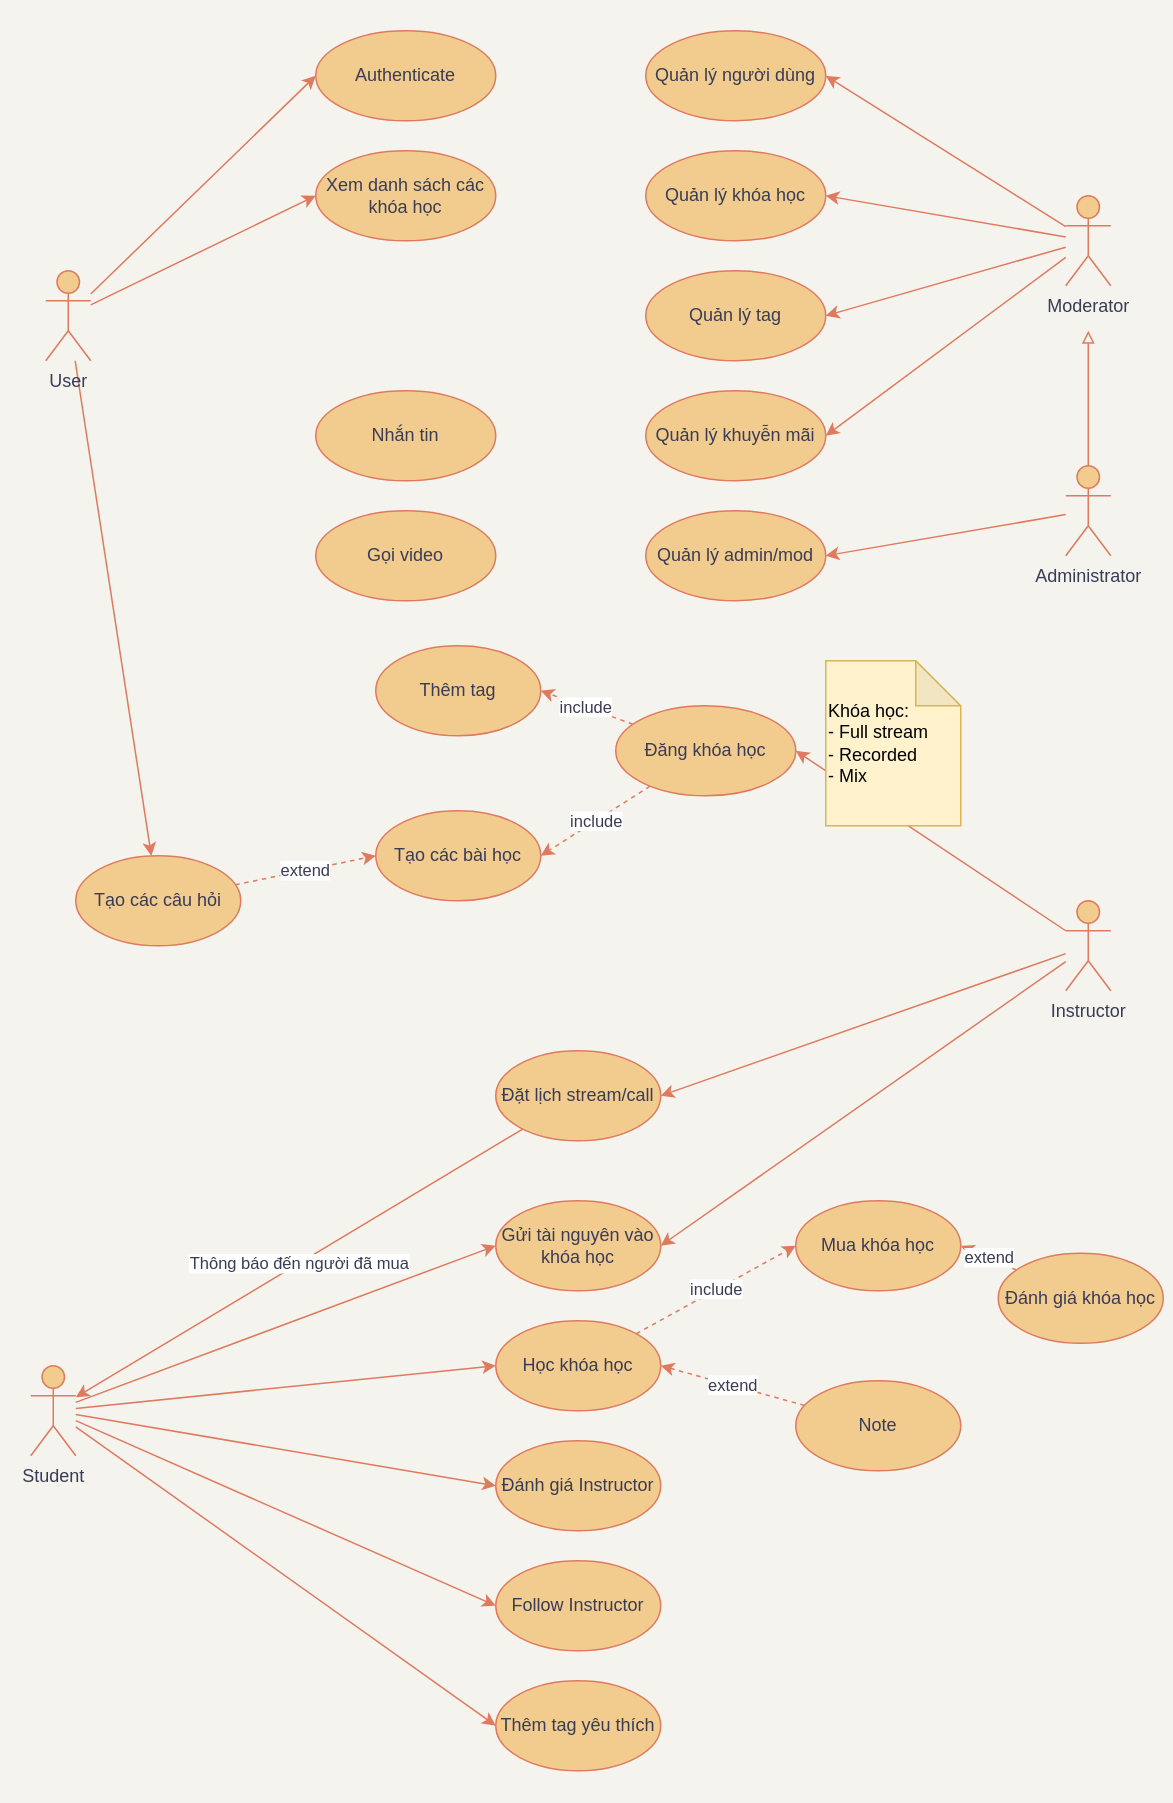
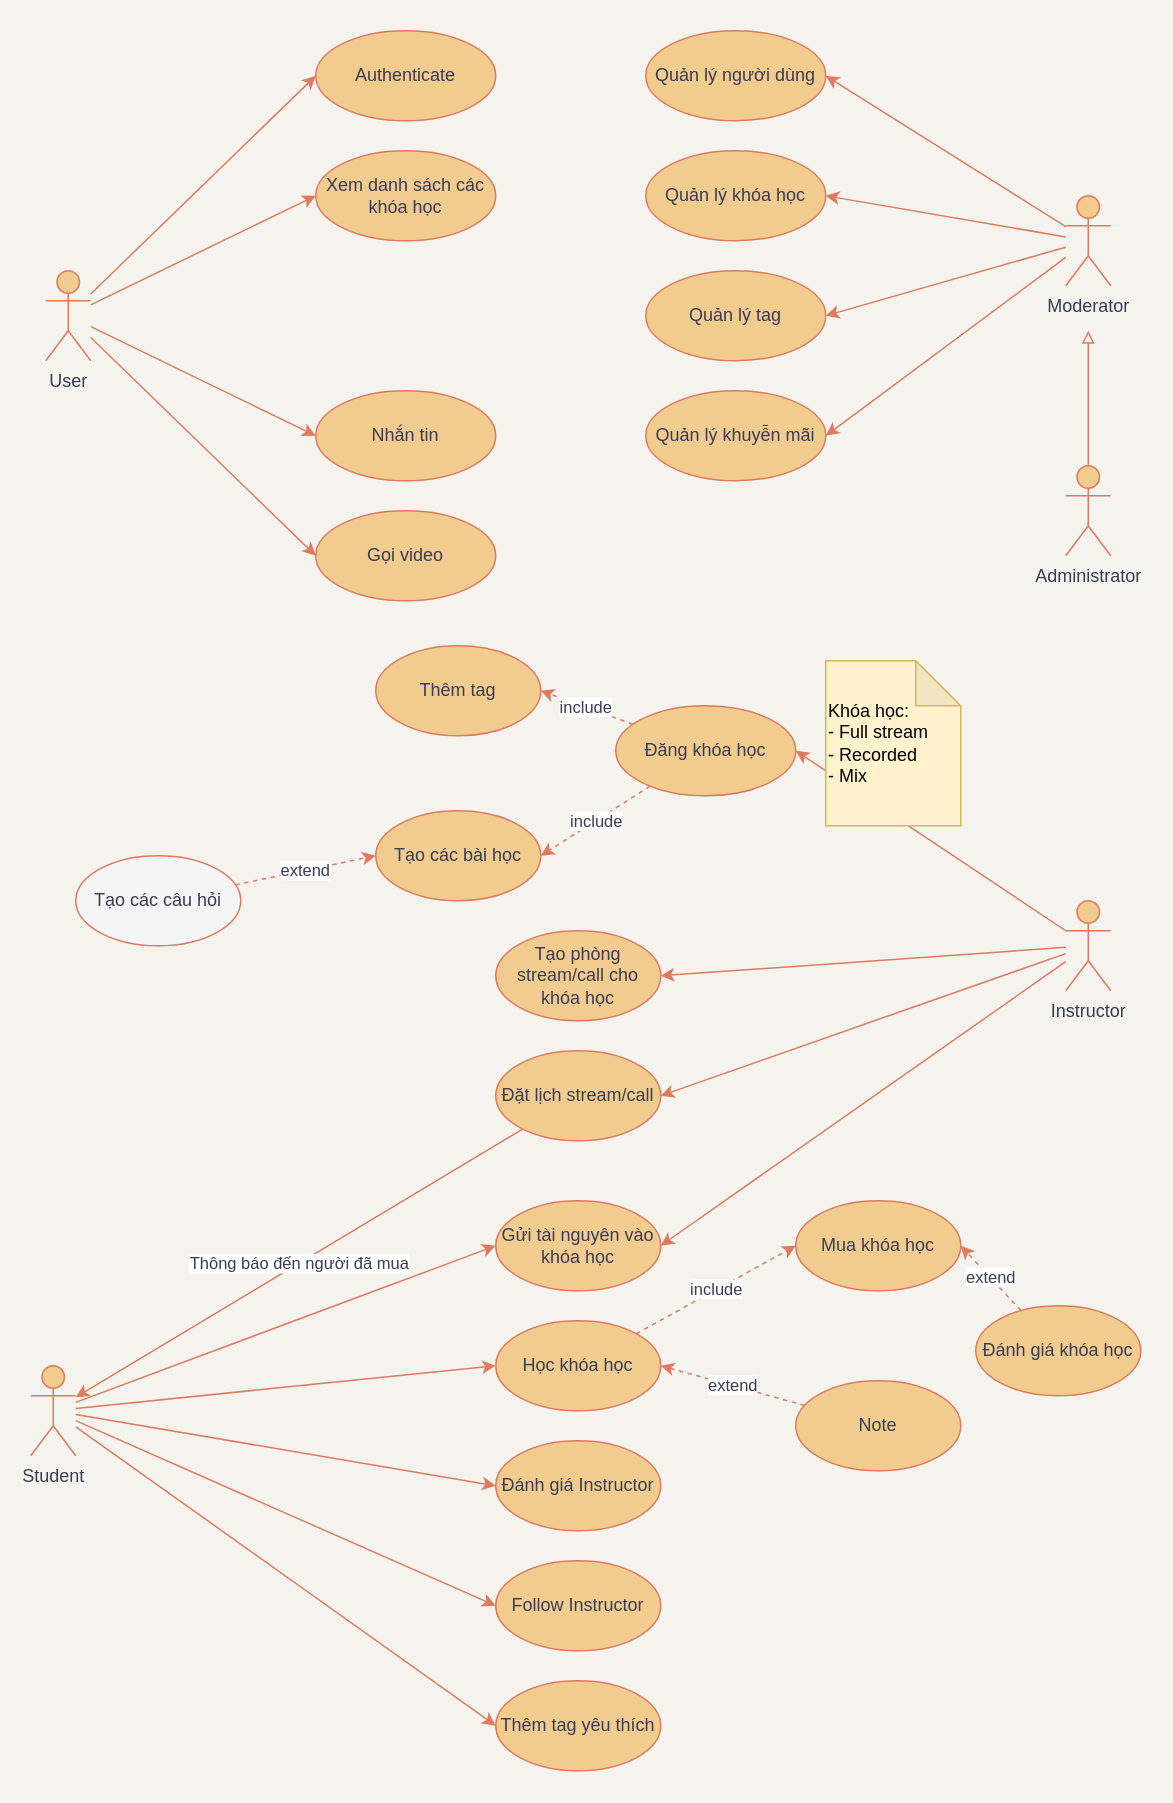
+ <mxCell id="17" style="edgeStyle=none;orthogonalLoop=1;jettySize=auto;html=1;entryX=0;entryY=0.5;entryDx=0;entryDy=0;strokeColor=#E07A5F;fontColor=#393C56;labelBackgroundColor=#F4F1DE;" edge="1" parent="1" source="18" target="21"><mxGeometry relative="1" as="geometry" /></mxCell>
- <mxCell id="35" style="edgeStyle=none;orthogonalLoop=1;jettySize=auto;html=1;entryX=1;entryY=0.5;entryDx=0;entryDy=0;endArrow=classic;endFill=1;strokeColor=#E07A5F;fontColor=#393C56;labelBackgroundColor=#F4F1DE;" edge="1" parent="1" source="36" target="37"><mxGeometry relative="1" as="geometry" /></mxCell>
- <mxCell id="37" value="Quản lý admin/mod" style="ellipse;whiteSpace=wrap;html=1;fillColor=#F2CC8F;strokeColor=#E07A5F;fontColor=#393C56;" vertex="1" parent="1"><mxGeometry x="430" y="340" width="120" height="60" as="geometry" /></mxCell>
- <mxCell id="16" style="edgeStyle=none;orthogonalLoop=1;jettySize=auto;html=1;strokeColor=#E07A5F;fontColor=#393C56;labelBackgroundColor=#F4F1DE;" edge="1" parent="1" source="18" target="40"><mxGeometry relative="1" as="geometry" /></mxCell>
+ <mxCell id="16" style="edgeStyle=none;orthogonalLoop=1;jettySize=auto;html=1;entryX=0;entryY=0.5;entryDx=0;entryDy=0;strokeColor=#E07A5F;fontColor=#393C56;labelBackgroundColor=#F4F1DE;" edge="1" parent="1" source="18" target="20"><mxGeometry relative="1" as="geometry" /></mxCell>
- <mxCell id="40" value="Tạo các câu hỏi" style="ellipse;whiteSpace=wrap;html=1;rounded=0;sketch=0;strokeColor=#E07A5F;fillColor=#F2CC8F;fontColor=#393C56;" vertex="1" parent="1"><mxGeometry x="50" y="570" width="110" height="60" as="geometry" /></mxCell>
+ <mxCell id="40" value="Tạo các câu hỏi" style="ellipse;whiteSpace=wrap;html=1;rounded=0;sketch=0;strokeColor=#E07A5F;fillColor=#f5f5f5;fontColor=#393C56;" vertex="1" parent="1"><mxGeometry x="50" y="570" width="110" height="60" as="geometry" /></mxCell>
+ <mxCell id="3" style="edgeStyle=none;rounded=1;sketch=0;orthogonalLoop=1;jettySize=auto;html=1;entryX=1;entryY=0.5;entryDx=0;entryDy=0;strokeColor=#E07A5F;fillColor=#F2CC8F;fontColor=#393C56;" edge="1" parent="1" source="6" target="41"><mxGeometry relative="1" as="geometry" /></mxCell>
+ <mxCell id="41" value="Tạo phòng stream/call cho khóa học" style="ellipse;whiteSpace=wrap;html=1;rounded=0;sketch=0;strokeColor=#E07A5F;fillColor=#F2CC8F;fontColor=#393C56;" vertex="1" parent="1"><mxGeometry x="330" y="620" width="110" height="60" as="geometry" /></mxCell>
- <mxCell id="47" value="Đánh giá khóa học" style="ellipse;whiteSpace=wrap;html=1;rounded=0;sketch=0;strokeColor=#E07A5F;fillColor=#F2CC8F;fontColor=#393C56;" vertex="1" parent="1"><mxGeometry x="665" y="835" width="110" height="60" as="geometry" /></mxCell>
+ <mxCell id="47" value="Đánh giá khóa học" style="ellipse;whiteSpace=wrap;html=1;rounded=0;sketch=0;strokeColor=#E07A5F;fillColor=#F2CC8F;fontColor=#393C56;" vertex="1" parent="1"><mxGeometry x="650" y="870" width="110" height="60" as="geometry" /></mxCell>
